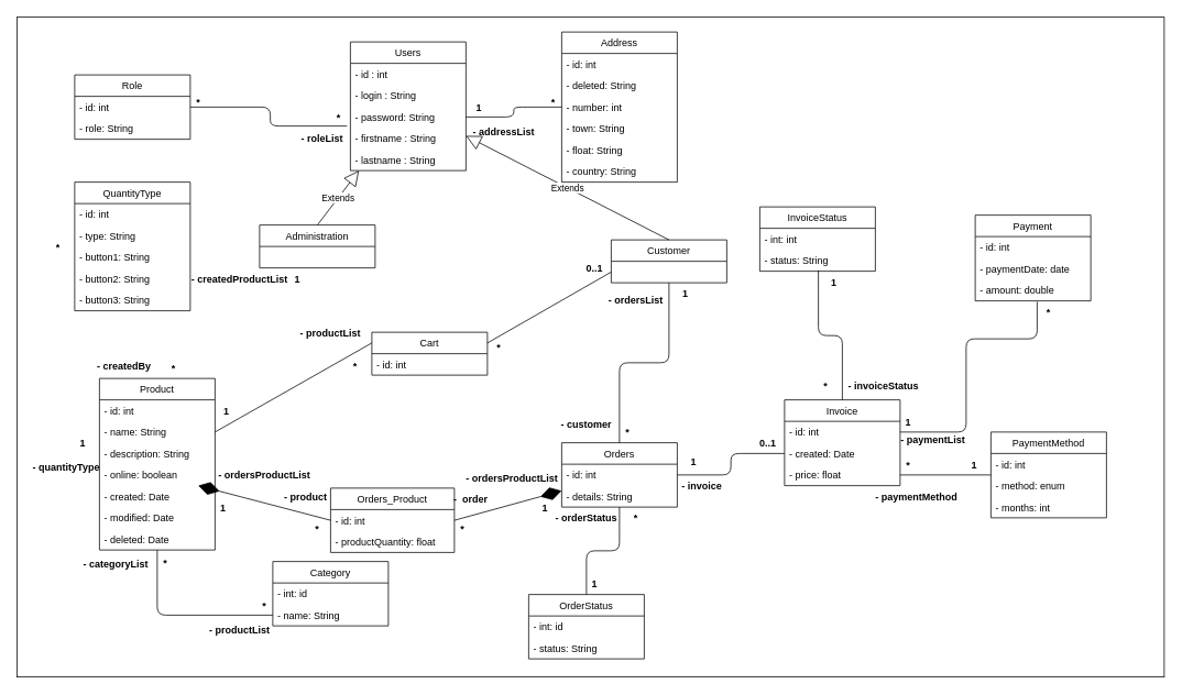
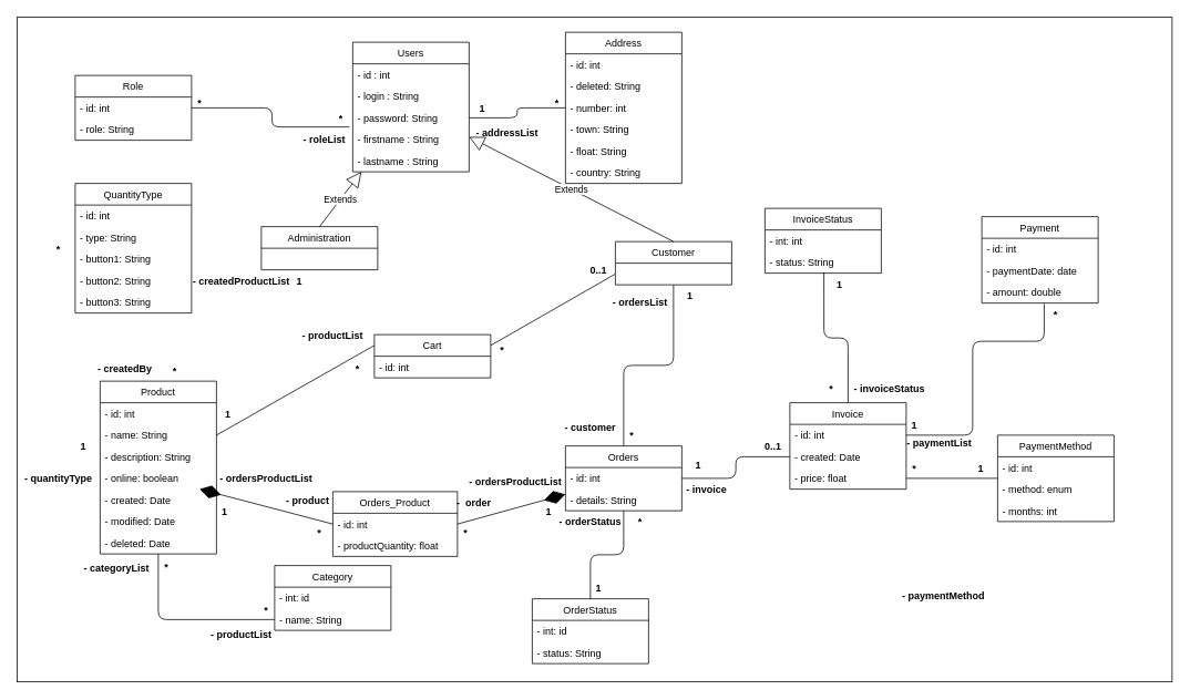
- <mxCell id="118" value="- quantityType" style="text;align=center;fontStyle=1;verticalAlign=middle;spacingLeft=3;spacingRight=3;strokeColor=none;rotatable=0;points=[[0,0.5],[1,0.5]];portConstraint=eastwest;" parent="1" vertex="1"><mxGeometry x="40" y="552" width="80" height="26" as="geometry" /></mxCell>
+ <mxCell id="118" value="- quantityType" style="text;align=center;fontStyle=1;verticalAlign=middle;spacingLeft=3;spacingRight=3;strokeColor=none;rotatable=0;points=[[0,0.5],[1,0.5]];portConstraint=eastwest;" parent="1" vertex="1"><mxGeometry x="30" y="562" width="80" height="26" as="geometry" /></mxCell>
- <mxCell id="91" value="- paymentMethod" style="text;align=center;fontStyle=1;verticalAlign=middle;spacingLeft=3;spacingRight=3;strokeColor=none;rotatable=0;points=[[0,0.5],[1,0.5]];portConstraint=eastwest;" parent="1" vertex="1"><mxGeometry x="1070" y="588" width="80" height="26" as="geometry" /></mxCell>
+ <mxCell id="91" value="- paymentMethod" style="text;align=center;fontStyle=1;verticalAlign=middle;spacingLeft=3;spacingRight=3;strokeColor=none;rotatable=0;points=[[0,0.5],[1,0.5]];portConstraint=eastwest;" parent="1" vertex="1"><mxGeometry x="1095" y="703" width="80" height="26" as="geometry" /></mxCell>
